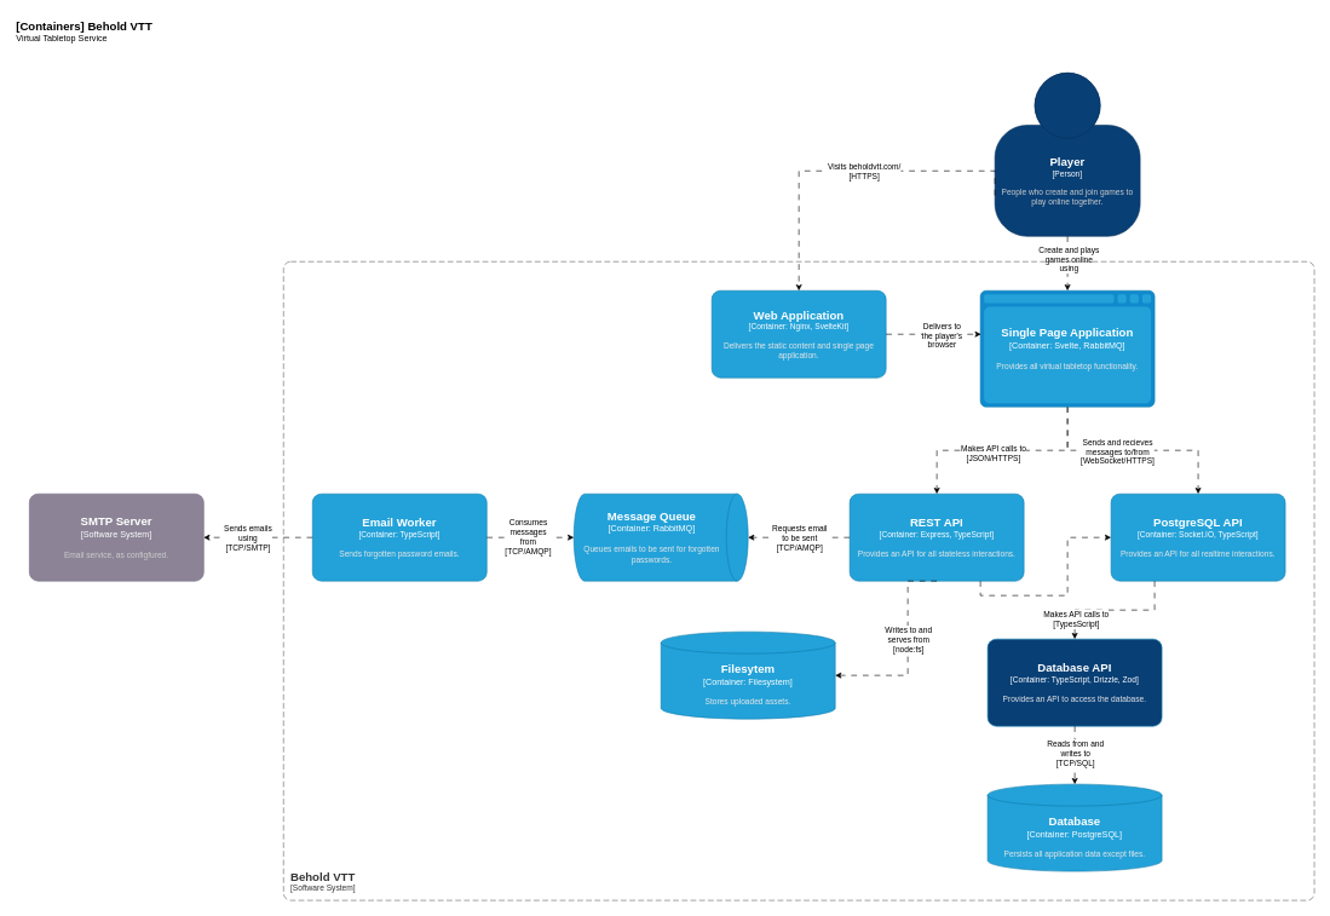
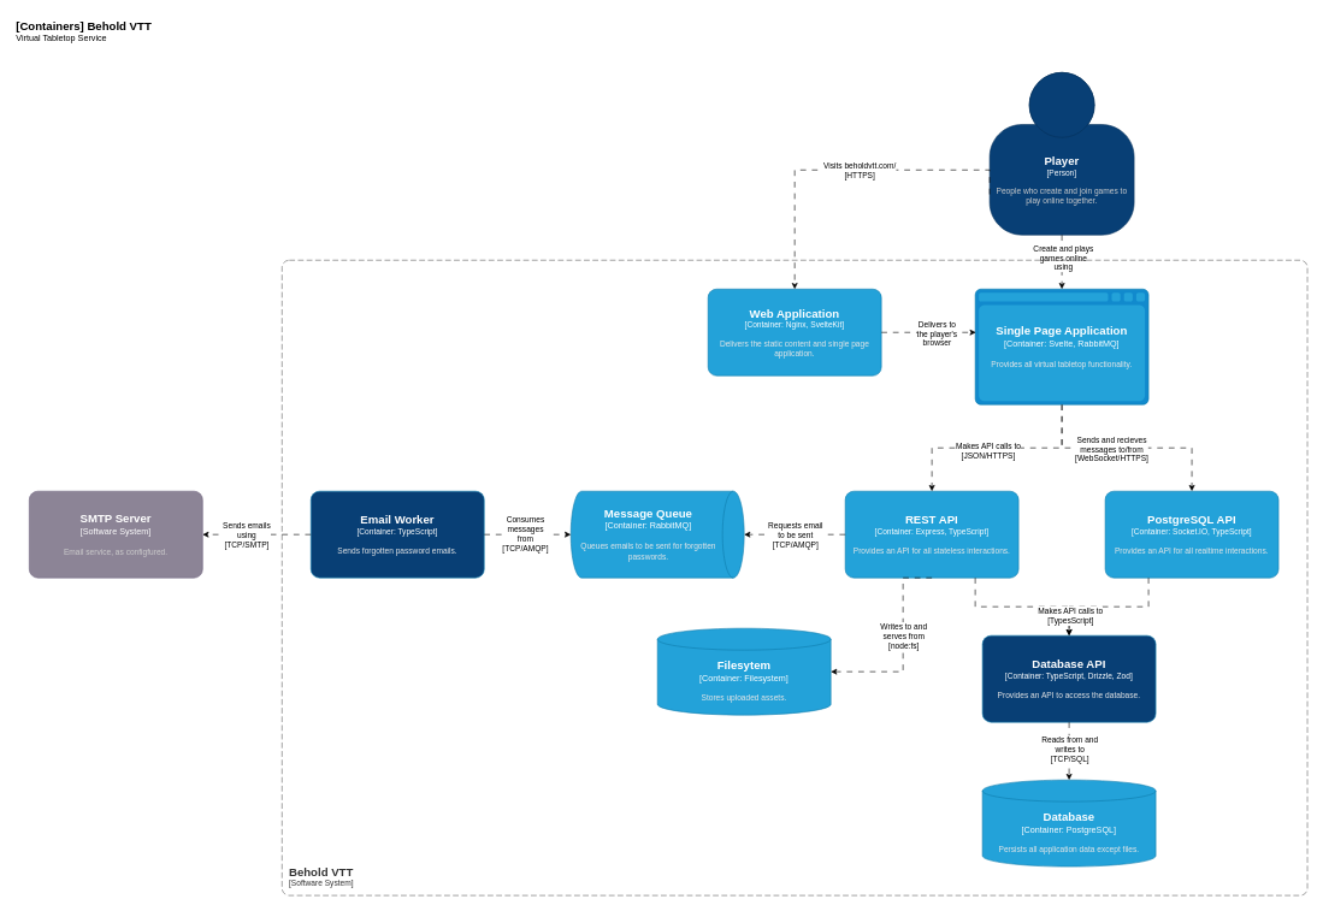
- <mxCell id="25" value="&lt;font style=&quot;font-size: 16px&quot;&gt;&lt;b&gt;Email Worker&lt;/b&gt;&lt;/font&gt;&lt;div&gt;[Container: TypeScript]&lt;/div&gt;&lt;br&gt;&lt;div&gt;&lt;font style=&quot;font-size: 11px&quot;&gt;&lt;font color=&quot;#E6E6E6&quot;&gt;Sends forgotten password emails.&lt;/font&gt;&lt;/div&gt;" style="rounded=1;whiteSpace=wrap;html=1;fontSize=11;labelBackgroundColor=none;fillColor=#23A2D9;fontColor=#ffffff;align=center;arcSize=10;strokeColor=#0E7DAD;metaEdit=1;resizable=0;points=[[0.25,0,0],[0.5,0,0],[0.75,0,0],[1,0.25,0],[1,0.5,0],[1,0.75,0],[0.75,1,0],[0.5,1,0],[0.25,1,0],[0,0.75,0],[0,0.5,0],[0,0.25,0]];" parent="1" vertex="1"><mxGeometry x="430" y="680" width="240" height="120" as="geometry" /></mxCell>
+ <mxCell id="25" value="&lt;font style=&quot;font-size: 16px&quot;&gt;&lt;b&gt;Email Worker&lt;/b&gt;&lt;/font&gt;&lt;div&gt;[Container: TypeScript]&lt;/div&gt;&lt;br&gt;&lt;div&gt;&lt;font style=&quot;font-size: 11px&quot;&gt;&lt;font color=&quot;#E6E6E6&quot;&gt;Sends forgotten password emails.&lt;/font&gt;&lt;/div&gt;" style="rounded=1;whiteSpace=wrap;html=1;fontSize=11;labelBackgroundColor=none;fillColor=#083f75;fontColor=#ffffff;align=center;arcSize=10;strokeColor=#0E7DAD;metaEdit=1;resizable=0;points=[[0.25,0,0],[0.5,0,0],[0.75,0,0],[1,0.25,0],[1,0.5,0],[1,0.75,0],[0.75,1,0],[0.5,1,0],[0.25,1,0],[0,0.75,0],[0,0.5,0],[0,0.25,0]];" parent="1" vertex="1"><mxGeometry x="430" y="680" width="240" height="120" as="geometry" /></mxCell>
- <mxCell id="33" style="edgeStyle=orthogonalEdgeStyle;rounded=0;orthogonalLoop=1;jettySize=auto;html=1;exitX=0.75;exitY=1;exitDx=0;exitDy=0;exitPerimeter=0;dashed=1;dashPattern=8 8;" edge="1" parent="1" source="9" target="10"><mxGeometry relative="1" as="geometry" /></mxCell>
+ <mxCell id="33" style="edgeStyle=orthogonalEdgeStyle;rounded=0;orthogonalLoop=1;jettySize=auto;html=1;exitX=0.75;exitY=1;exitDx=0;exitDy=0;exitPerimeter=0;entryX=0.5;entryY=0;entryDx=0;entryDy=0;entryPerimeter=0;dashed=1;dashPattern=8 8;" edge="1" parent="1" source="9" target="32"><mxGeometry relative="1" as="geometry" /></mxCell>
